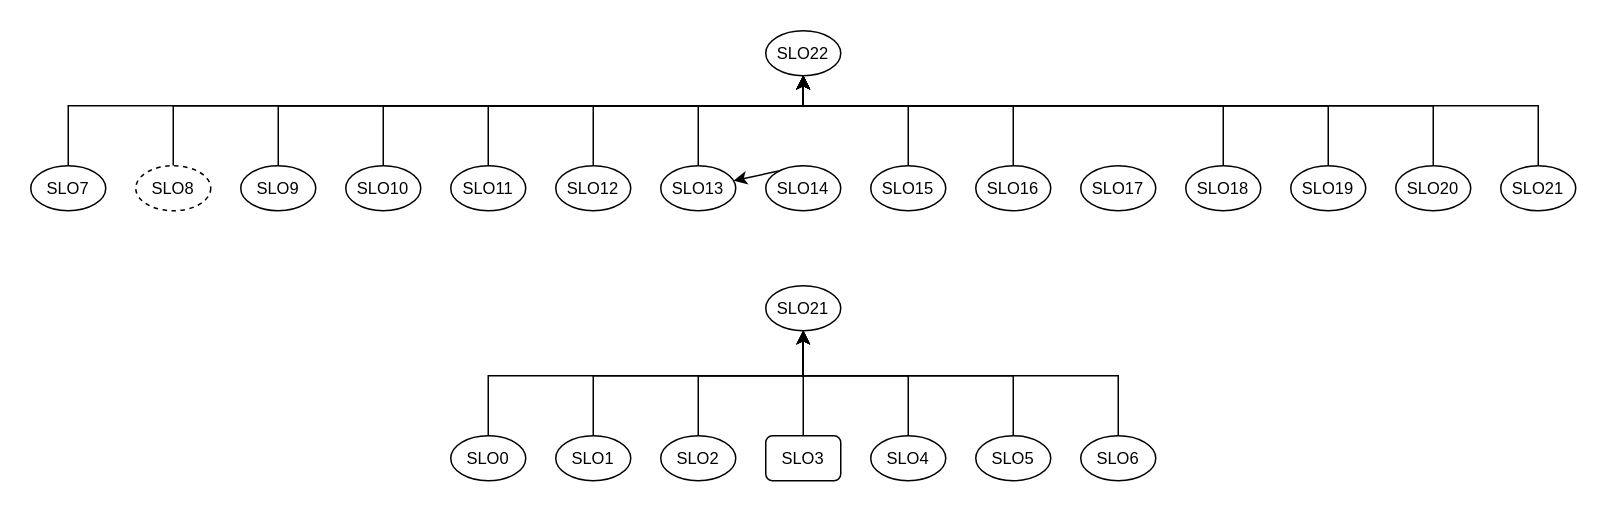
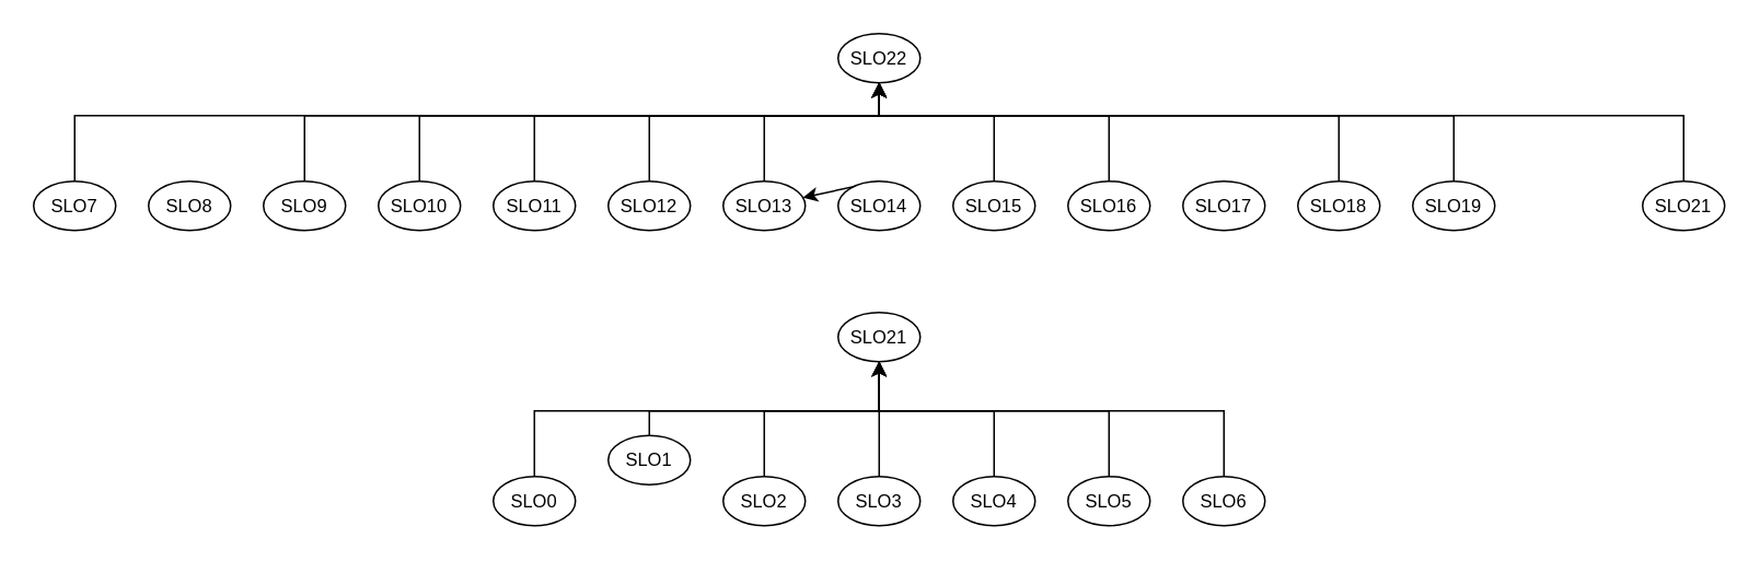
- <mxCell id="23" style="edgeStyle=none;rounded=0;orthogonalLoop=1;jettySize=auto;html=1;entryX=0.5;entryY=1;entryDx=0;entryDy=0;fontSize=11;" parent="1" source="24" target="31" edge="1"><mxGeometry relative="1" as="geometry"><Array as="points"><mxPoint x="115" y="70" /><mxPoint x="535" y="70" /></Array></mxGeometry></mxCell>
- <mxCell id="43" style="edgeStyle=none;rounded=0;orthogonalLoop=1;jettySize=auto;html=1;exitX=0.5;exitY=0;exitDx=0;exitDy=0;entryX=0.5;entryY=1;entryDx=0;entryDy=0;fontSize=11;" parent="1" source="44" target="31" edge="1"><mxGeometry relative="1" as="geometry"><Array as="points"><mxPoint x="955" y="70" /><mxPoint x="535" y="70" /></Array></mxGeometry></mxCell>
- <mxCell id="24" value="SLO8" style="ellipse;whiteSpace=wrap;html=1;fontSize=11;dashed=1;" parent="1" vertex="1"><mxGeometry x="90" y="110" width="50" height="30" as="geometry" /></mxCell>
+ <mxCell id="24" value="SLO8" style="ellipse;whiteSpace=wrap;html=1;fontSize=11;" parent="1" vertex="1"><mxGeometry x="90" y="110" width="50" height="30" as="geometry" /></mxCell>
- <mxCell id="44" value="SLO20" style="ellipse;whiteSpace=wrap;html=1;fontSize=11;" parent="1" vertex="1"><mxGeometry x="930" y="110" width="50" height="30" as="geometry" /></mxCell>
- <mxCell id="9" value="SLO1" style="ellipse;whiteSpace=wrap;html=1;fontSize=11;" parent="1" vertex="1"><mxGeometry x="370" y="290" width="50" height="30" as="geometry" /></mxCell>
+ <mxCell id="9" value="SLO1" style="ellipse;whiteSpace=wrap;html=1;fontSize=11;" parent="1" vertex="1"><mxGeometry x="370" y="265" width="50" height="30" as="geometry" /></mxCell>
- <mxCell id="7" value="SLO3" style="whiteSpace=wrap;html=1;fontSize=11;rounded=1;" parent="1" vertex="1"><mxGeometry x="510" y="290" width="50" height="30" as="geometry" /></mxCell>
+ <mxCell id="7" value="SLO3" style="ellipse;whiteSpace=wrap;html=1;fontSize=11;" parent="1" vertex="1"><mxGeometry x="510" y="290" width="50" height="30" as="geometry" /></mxCell>
